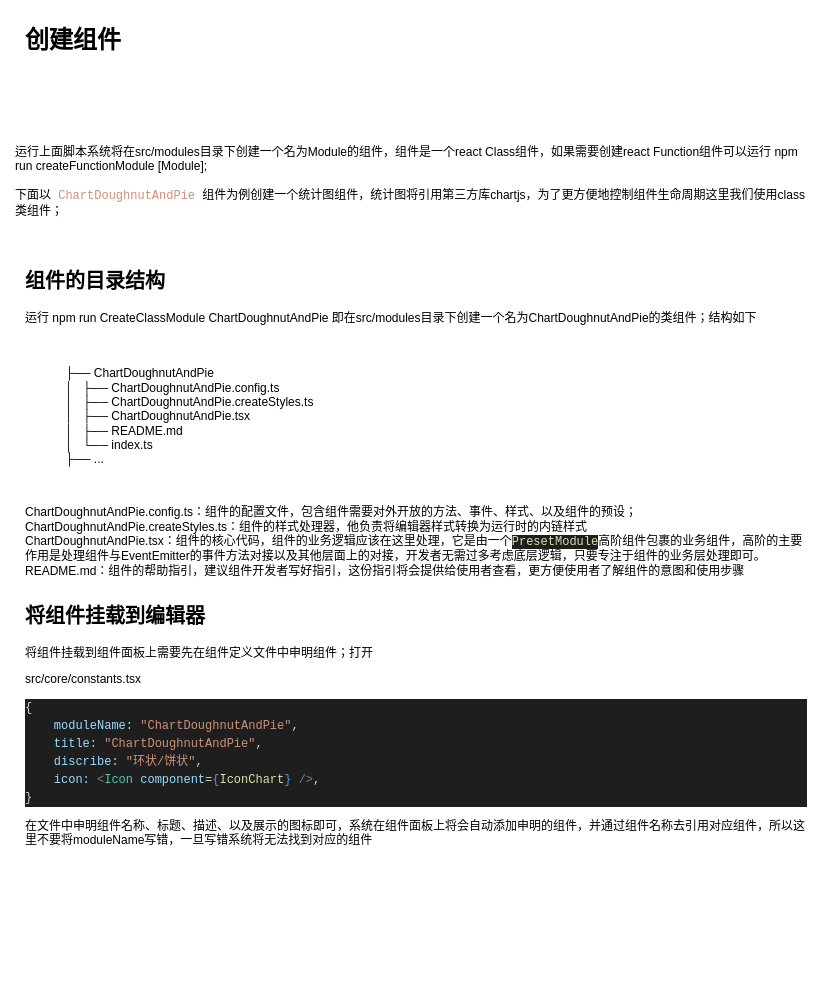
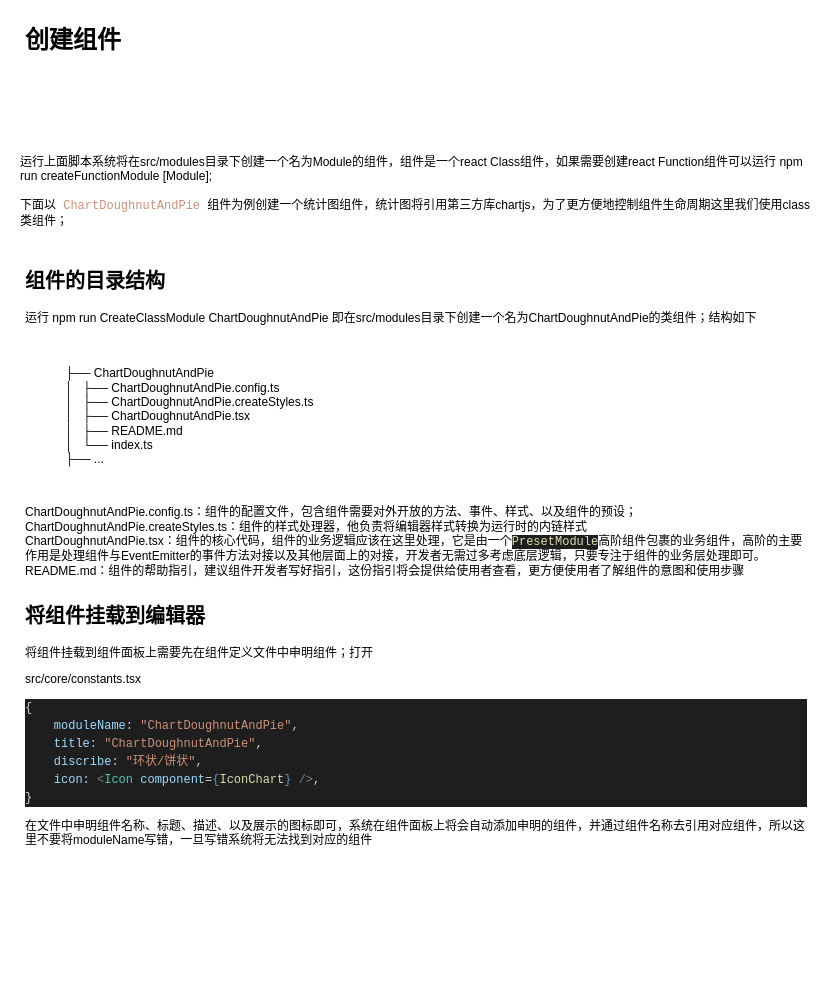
- <mxCell id="3" value="运行上面脚本系统将在src/modules目录下创建一个名为Module的组件，组件是一个react Class组件，如果需要创建react Function组件可以运行 npm run createFunctionModule [Module];&lt;br&gt;&lt;br&gt;下面以&lt;span style=&quot;color: rgb(206 , 145 , 120) ; font-family: &amp;#34;menlo&amp;#34; , &amp;#34;monaco&amp;#34; , &amp;#34;courier new&amp;#34; , monospace&quot;&gt;&amp;nbsp;ChartDoughnutAndPie&amp;nbsp;&lt;/span&gt;组件为例创建一个统计图组件，统计图将引用第三方库chartjs，为了更方便地控制组件生命周期这里我们使用class类组件；&lt;br&gt;&lt;br&gt;" style="text;html=1;strokeColor=none;fillColor=none;spacing=0;spacingTop=0;whiteSpace=wrap;overflow=hidden;rounded=0;fontColor=#000000;labelBackgroundColor=#FFFFFF;" parent="1" vertex="1"><mxGeometry x="15" y="140" width="790" height="90" as="geometry" /></mxCell>
+ <mxCell id="3" value="运行上面脚本系统将在src/modules目录下创建一个名为Module的组件，组件是一个react Class组件，如果需要创建react Function组件可以运行 npm run createFunctionModule [Module];&lt;br&gt;&lt;br&gt;下面以&lt;span style=&quot;color: rgb(206 , 145 , 120) ; font-family: &amp;#34;menlo&amp;#34; , &amp;#34;monaco&amp;#34; , &amp;#34;courier new&amp;#34; , monospace&quot;&gt;&amp;nbsp;ChartDoughnutAndPie&amp;nbsp;&lt;/span&gt;组件为例创建一个统计图组件，统计图将引用第三方库chartjs，为了更方便地控制组件生命周期这里我们使用class类组件；&lt;br&gt;&lt;br&gt;" style="text;html=1;strokeColor=none;fillColor=none;spacing=0;spacingTop=0;whiteSpace=wrap;overflow=hidden;rounded=0;fontColor=#000000;labelBackgroundColor=#FFFFFF;" parent="1" vertex="1"><mxGeometry x="20" y="150" width="790" height="90" as="geometry" /></mxCell>
